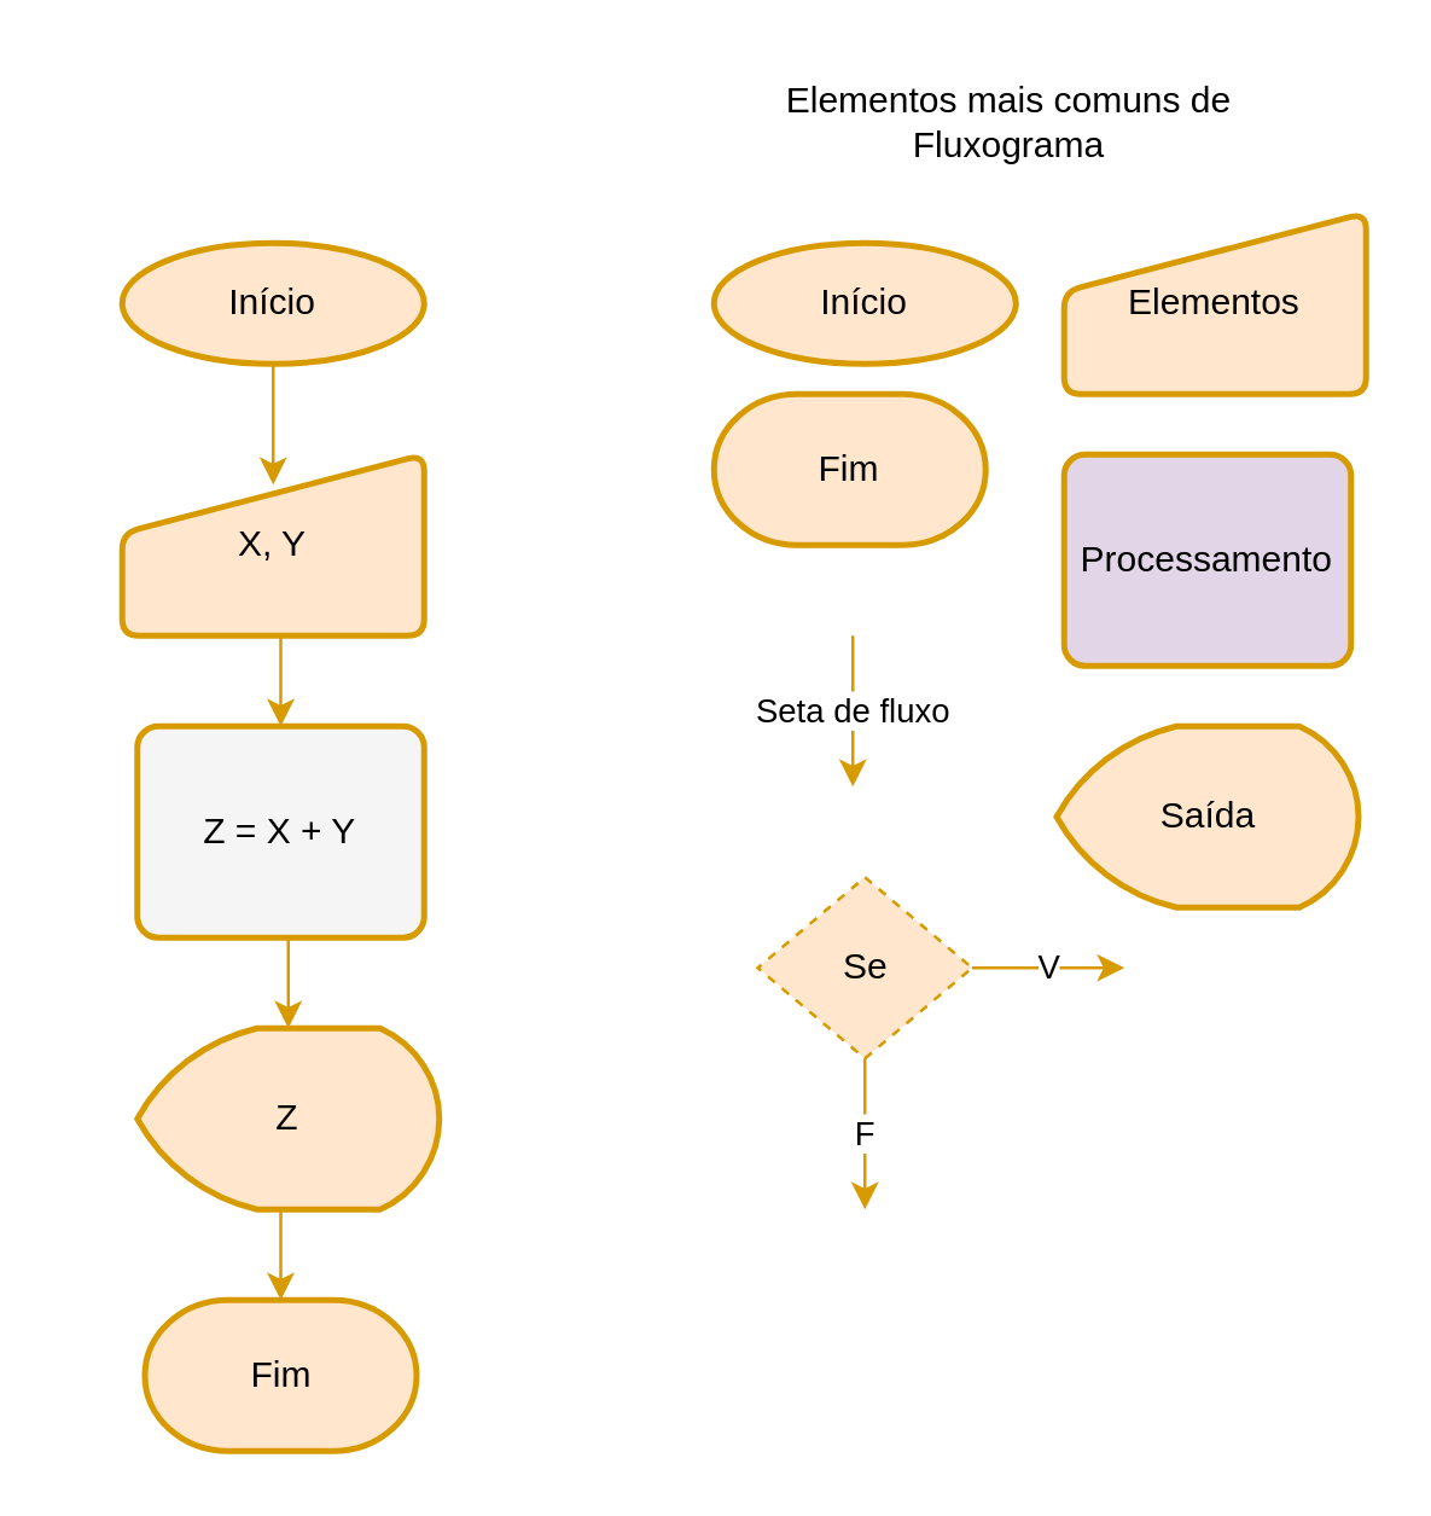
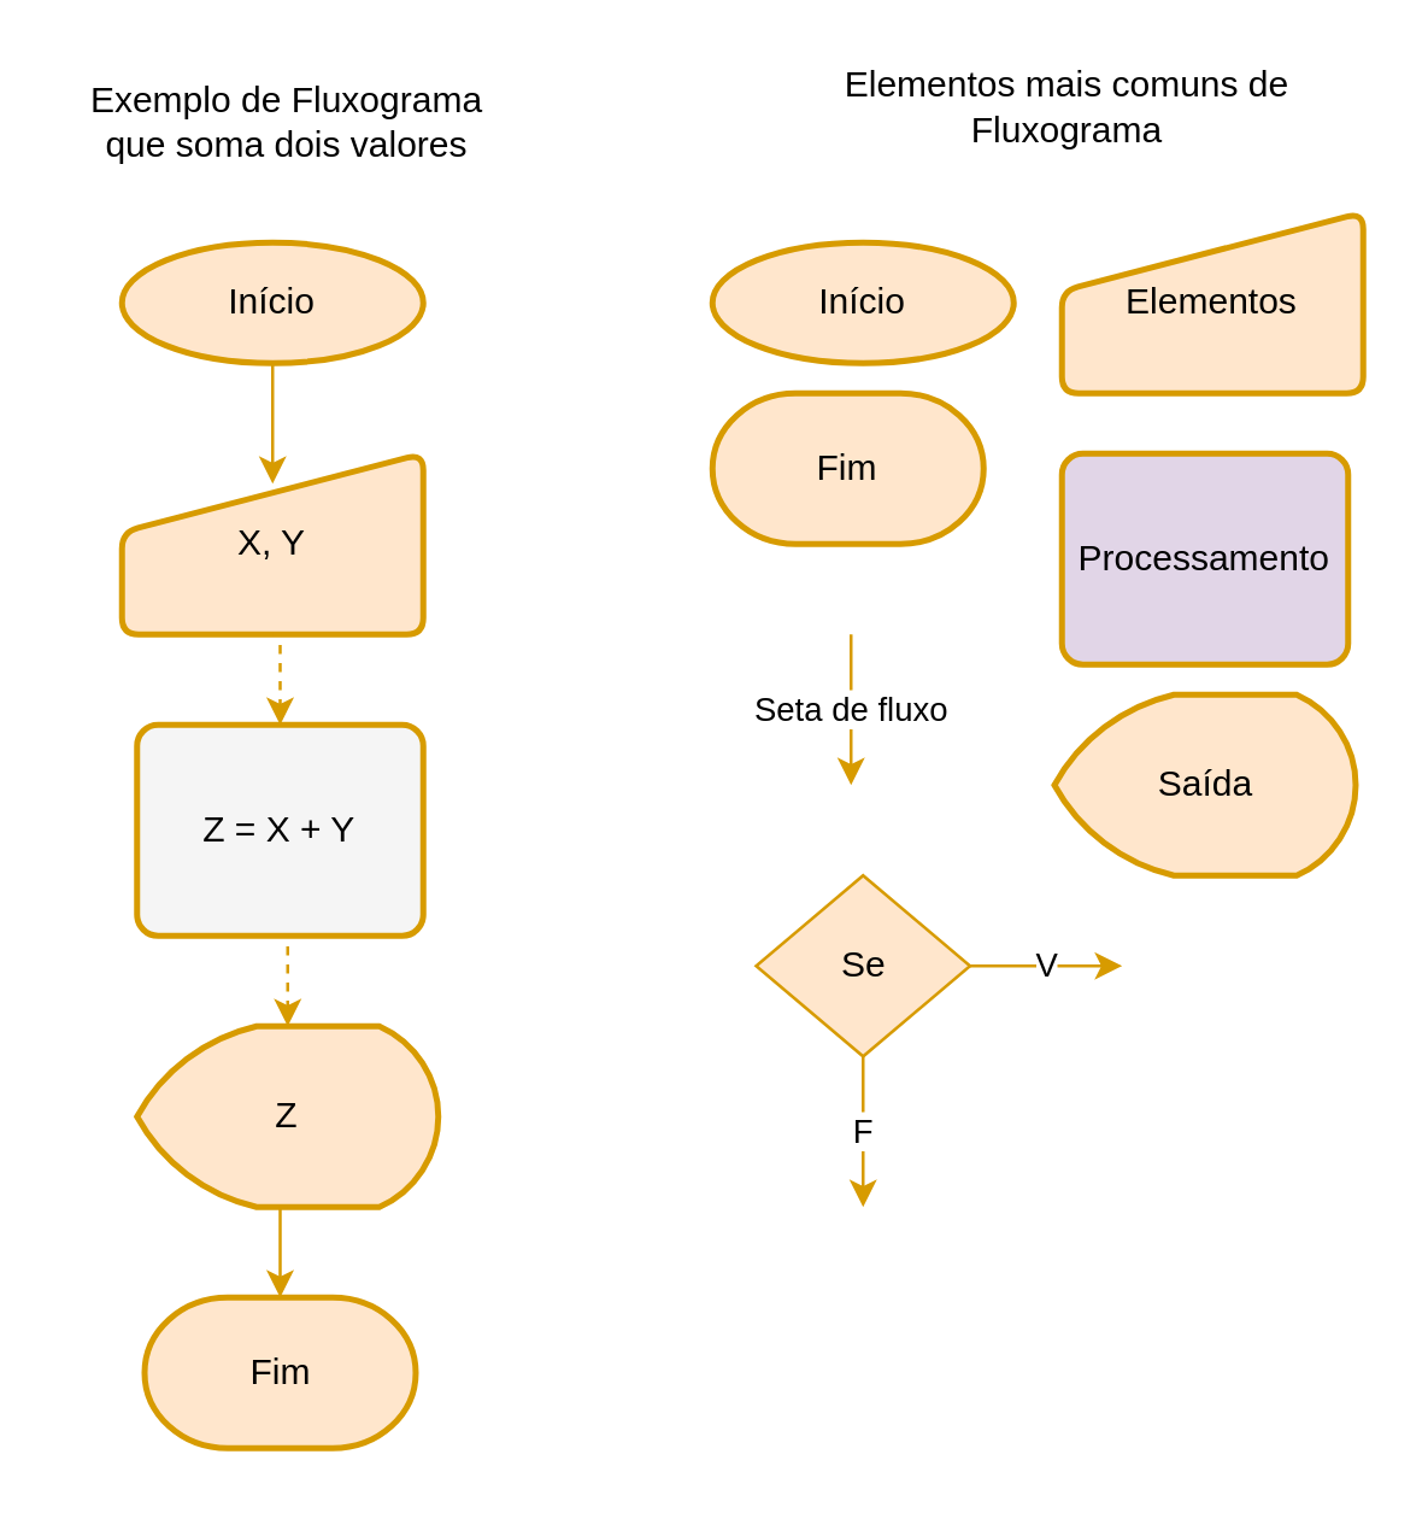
+ <mxCell id="13" value="Exemplo de Fluxograma que soma dois valores" style="text;html=1;align=center;verticalAlign=middle;whiteSpace=wrap;rounded=0;" vertex="1" parent="1"><mxGeometry x="20" y="20" width="150" height="40" as="geometry" /></mxCell>
- <mxCell id="14" value="Elementos mais comuns de Fluxograma" style="text;html=1;align=center;verticalAlign=middle;whiteSpace=wrap;rounded=0;" vertex="1" parent="1"><mxGeometry x="259" y="20" width="150" height="40" as="geometry" /></mxCell>
+ <mxCell id="14" value="Elementos mais comuns de Fluxograma" style="text;html=1;align=center;verticalAlign=middle;whiteSpace=wrap;rounded=0;" vertex="1" parent="1"><mxGeometry x="279" y="15" width="150" height="40" as="geometry" /></mxCell>
- <mxCell id="8" style="edgeStyle=orthogonalEdgeStyle;rounded=0;orthogonalLoop=1;jettySize=auto;html=1;exitX=0.5;exitY=1;exitDx=0;exitDy=0;entryX=0.5;entryY=0;entryDx=0;entryDy=0;fillColor=#ffe6cc;strokeColor=#d79b00;" edge="1" parent="1" source="2" target="5"><mxGeometry relative="1" as="geometry"><mxPoint x="70" y="230" as="targetPoint" /></mxGeometry></mxCell>
+ <mxCell id="8" style="edgeStyle=orthogonalEdgeStyle;rounded=0;orthogonalLoop=1;jettySize=auto;html=1;exitX=0.5;exitY=1;exitDx=0;exitDy=0;entryX=0.5;entryY=0;entryDx=0;entryDy=0;fillColor=#ffe6cc;strokeColor=#d79b00;dashed=1;" edge="1" parent="1" source="2" target="5"><mxGeometry relative="1" as="geometry"><mxPoint x="70" y="230" as="targetPoint" /></mxGeometry></mxCell>
- <mxCell id="17" value="Saída" style="strokeWidth=2;html=1;shape=mxgraph.flowchart.display;whiteSpace=wrap;fillColor=#ffe6cc;strokeColor=#d79b00;" vertex="1" parent="1"><mxGeometry x="349.5" y="240" width="100" height="60" as="geometry" /></mxCell>
+ <mxCell id="17" value="Saída" style="strokeWidth=2;html=1;shape=mxgraph.flowchart.display;whiteSpace=wrap;fillColor=#ffe6cc;strokeColor=#d79b00;" vertex="1" parent="1"><mxGeometry x="349.5" y="230" width="100" height="60" as="geometry" /></mxCell>
- <mxCell id="21" value="Se" style="rhombus;whiteSpace=wrap;html=1;fillColor=#ffe6cc;strokeColor=#d79b00;dashed=1;" vertex="1" parent="1"><mxGeometry x="250.5" y="290" width="71" height="60" as="geometry" /></mxCell>
+ <mxCell id="21" value="Se" style="rhombus;whiteSpace=wrap;html=1;fillColor=#ffe6cc;strokeColor=#d79b00;" vertex="1" parent="1"><mxGeometry x="250.5" y="290" width="71" height="60" as="geometry" /></mxCell>
- <mxCell id="9" style="edgeStyle=orthogonalEdgeStyle;rounded=0;orthogonalLoop=1;jettySize=auto;html=1;exitX=0.5;exitY=1;exitDx=0;exitDy=0;entryX=0.5;entryY=0;entryDx=0;entryDy=0;entryPerimeter=0;fillColor=#ffe6cc;strokeColor=#d79b00;" edge="1" parent="1" source="5" target="6"><mxGeometry relative="1" as="geometry" /></mxCell>
+ <mxCell id="9" style="edgeStyle=orthogonalEdgeStyle;rounded=0;orthogonalLoop=1;jettySize=auto;html=1;exitX=0.5;exitY=1;exitDx=0;exitDy=0;entryX=0.5;entryY=0;entryDx=0;entryDy=0;entryPerimeter=0;fillColor=#ffe6cc;strokeColor=#d79b00;dashed=1;" edge="1" parent="1" source="5" target="6"><mxGeometry relative="1" as="geometry" /></mxCell>
